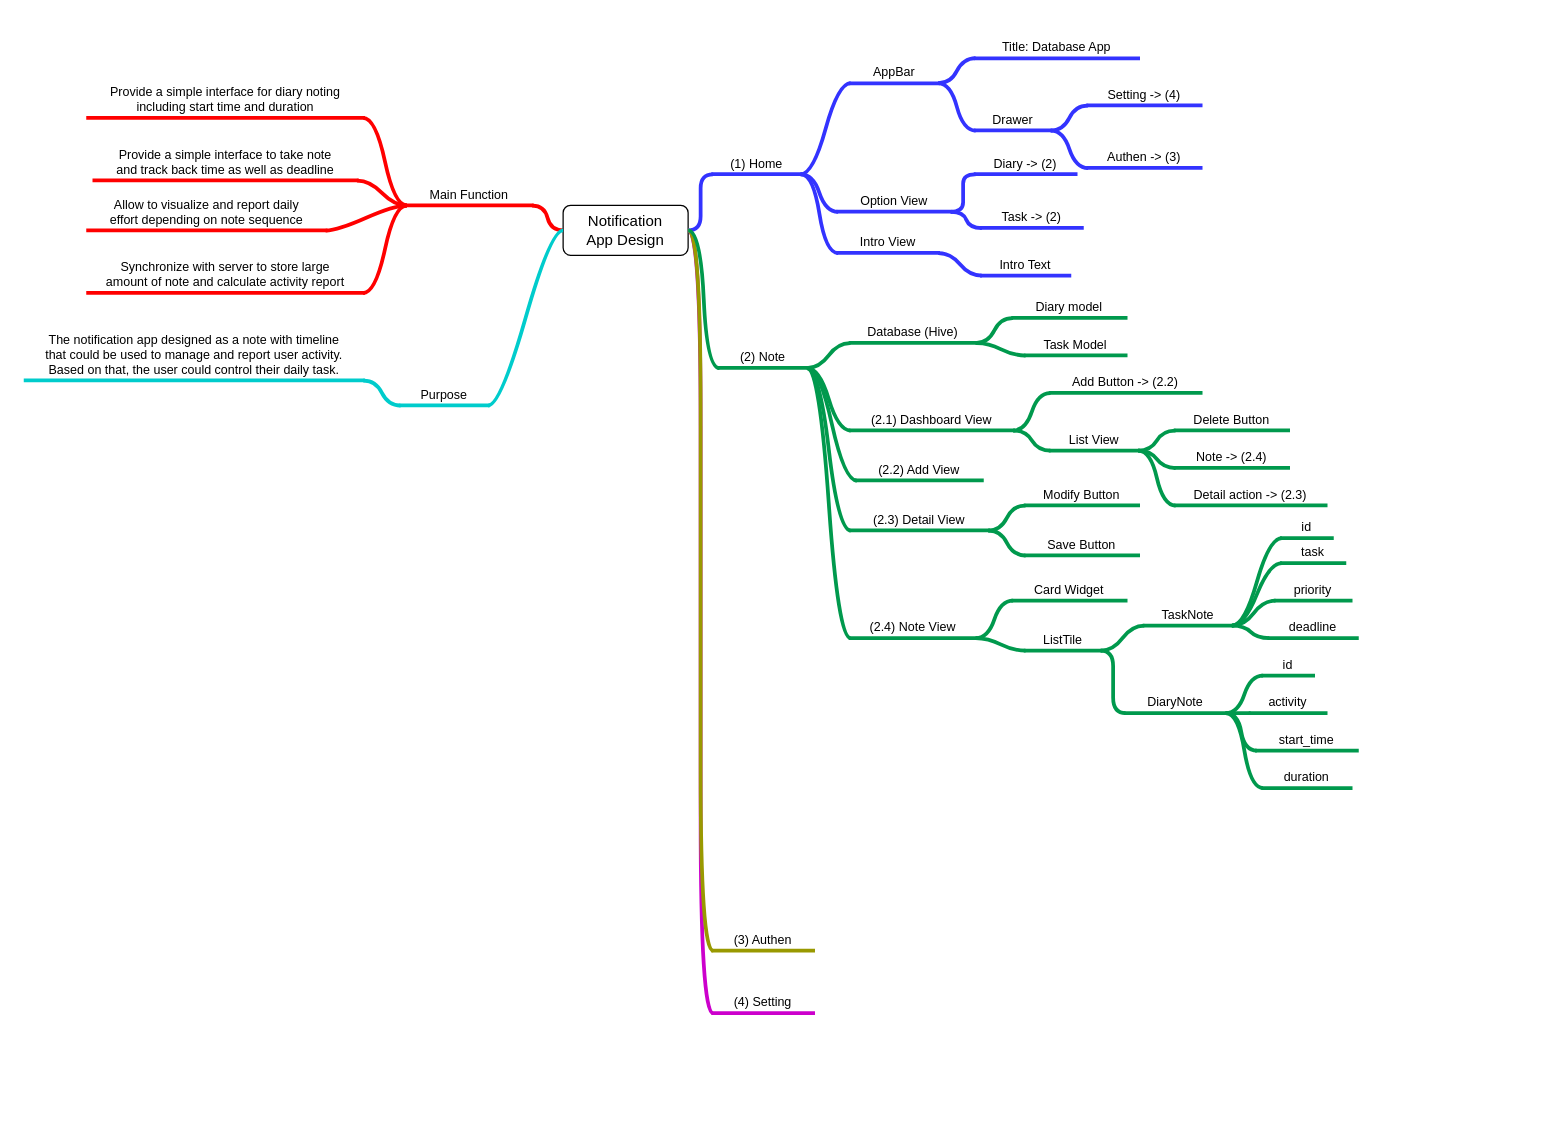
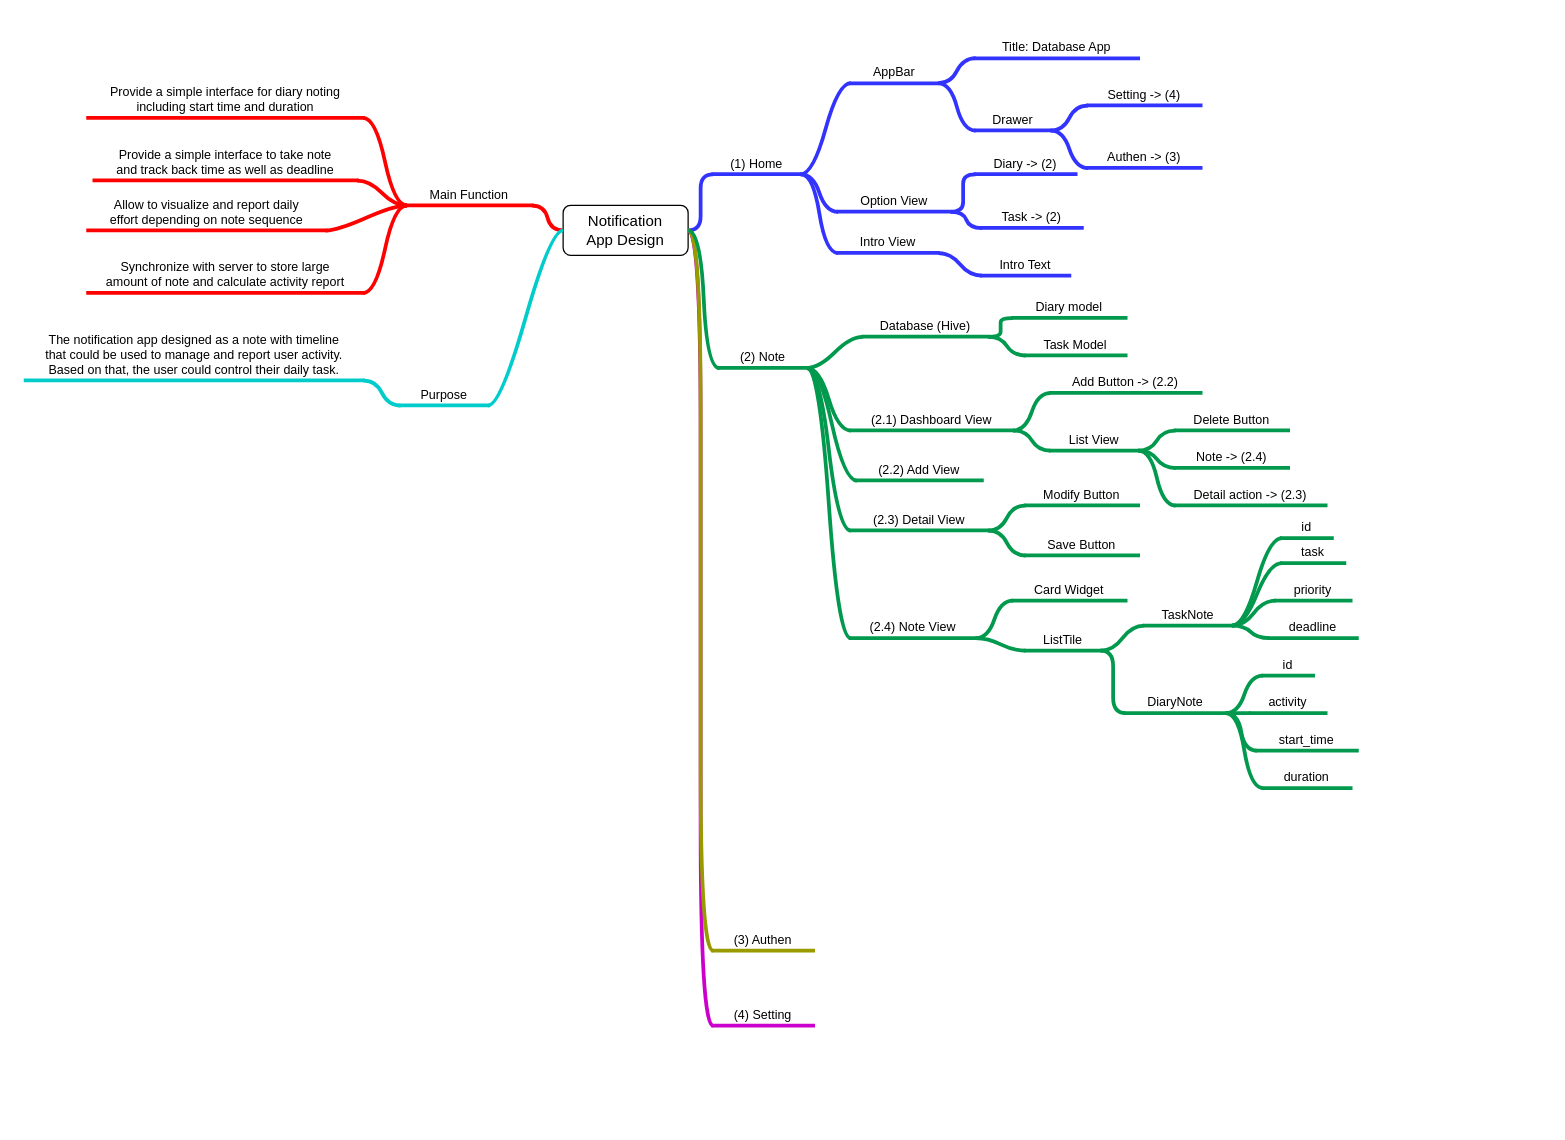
- <mxCell id="46" value="Database (Hive)" style="whiteSpace=wrap;html=1;shape=partialRectangle;top=0;left=0;bottom=1;right=0;points=[[0,1],[1,1]];fillColor=none;align=center;verticalAlign=bottom;routingCenterY=0.5;snapToPoint=1;recursiveResize=0;autosize=1;treeFolding=1;treeMoving=1;newEdgeStyle={&quot;edgeStyle&quot;:&quot;entityRelationEdgeStyle&quot;,&quot;startArrow&quot;:&quot;none&quot;,&quot;endArrow&quot;:&quot;none&quot;,&quot;segment&quot;:10,&quot;curved&quot;:1};fontSize=10;strokeColor=#00994D;strokeWidth=3;" parent="2" vertex="1"><mxGeometry x="590" y="233.75" width="100" height="20" as="geometry" /></mxCell>
+ <mxCell id="46" value="Database (Hive)" style="whiteSpace=wrap;html=1;shape=partialRectangle;top=0;left=0;bottom=1;right=0;points=[[0,1],[1,1]];fillColor=none;align=center;verticalAlign=bottom;routingCenterY=0.5;snapToPoint=1;recursiveResize=0;autosize=1;treeFolding=1;treeMoving=1;newEdgeStyle={&quot;edgeStyle&quot;:&quot;entityRelationEdgeStyle&quot;,&quot;startArrow&quot;:&quot;none&quot;,&quot;endArrow&quot;:&quot;none&quot;,&quot;segment&quot;:10,&quot;curved&quot;:1};fontSize=10;strokeColor=#00994D;strokeWidth=3;" parent="2" vertex="1"><mxGeometry x="600" y="228.75" width="100" height="20" as="geometry" /></mxCell>
- <mxCell id="36" value="(4) Setting" style="whiteSpace=wrap;html=1;shape=partialRectangle;top=0;left=0;bottom=1;right=0;points=[[0,1],[1,1]];fillColor=none;align=center;verticalAlign=bottom;routingCenterY=0.5;snapToPoint=1;recursiveResize=0;autosize=1;treeFolding=1;treeMoving=1;newEdgeStyle={&quot;edgeStyle&quot;:&quot;entityRelationEdgeStyle&quot;,&quot;startArrow&quot;:&quot;none&quot;,&quot;endArrow&quot;:&quot;none&quot;,&quot;segment&quot;:10,&quot;curved&quot;:1};fontSize=10;strokeColor=#CC00CC;strokeWidth=3;" parent="2" vertex="1"><mxGeometry x="480" y="770" width="80" height="20" as="geometry" /></mxCell>
+ <mxCell id="36" value="(4) Setting" style="whiteSpace=wrap;html=1;shape=partialRectangle;top=0;left=0;bottom=1;right=0;points=[[0,1],[1,1]];fillColor=none;align=center;verticalAlign=bottom;routingCenterY=0.5;snapToPoint=1;recursiveResize=0;autosize=1;treeFolding=1;treeMoving=1;newEdgeStyle={&quot;edgeStyle&quot;:&quot;entityRelationEdgeStyle&quot;,&quot;startArrow&quot;:&quot;none&quot;,&quot;endArrow&quot;:&quot;none&quot;,&quot;segment&quot;:10,&quot;curved&quot;:1};fontSize=10;strokeColor=#CC00CC;strokeWidth=3;" parent="2" vertex="1"><mxGeometry x="480" y="770" width="80" height="30" as="geometry" /></mxCell>
